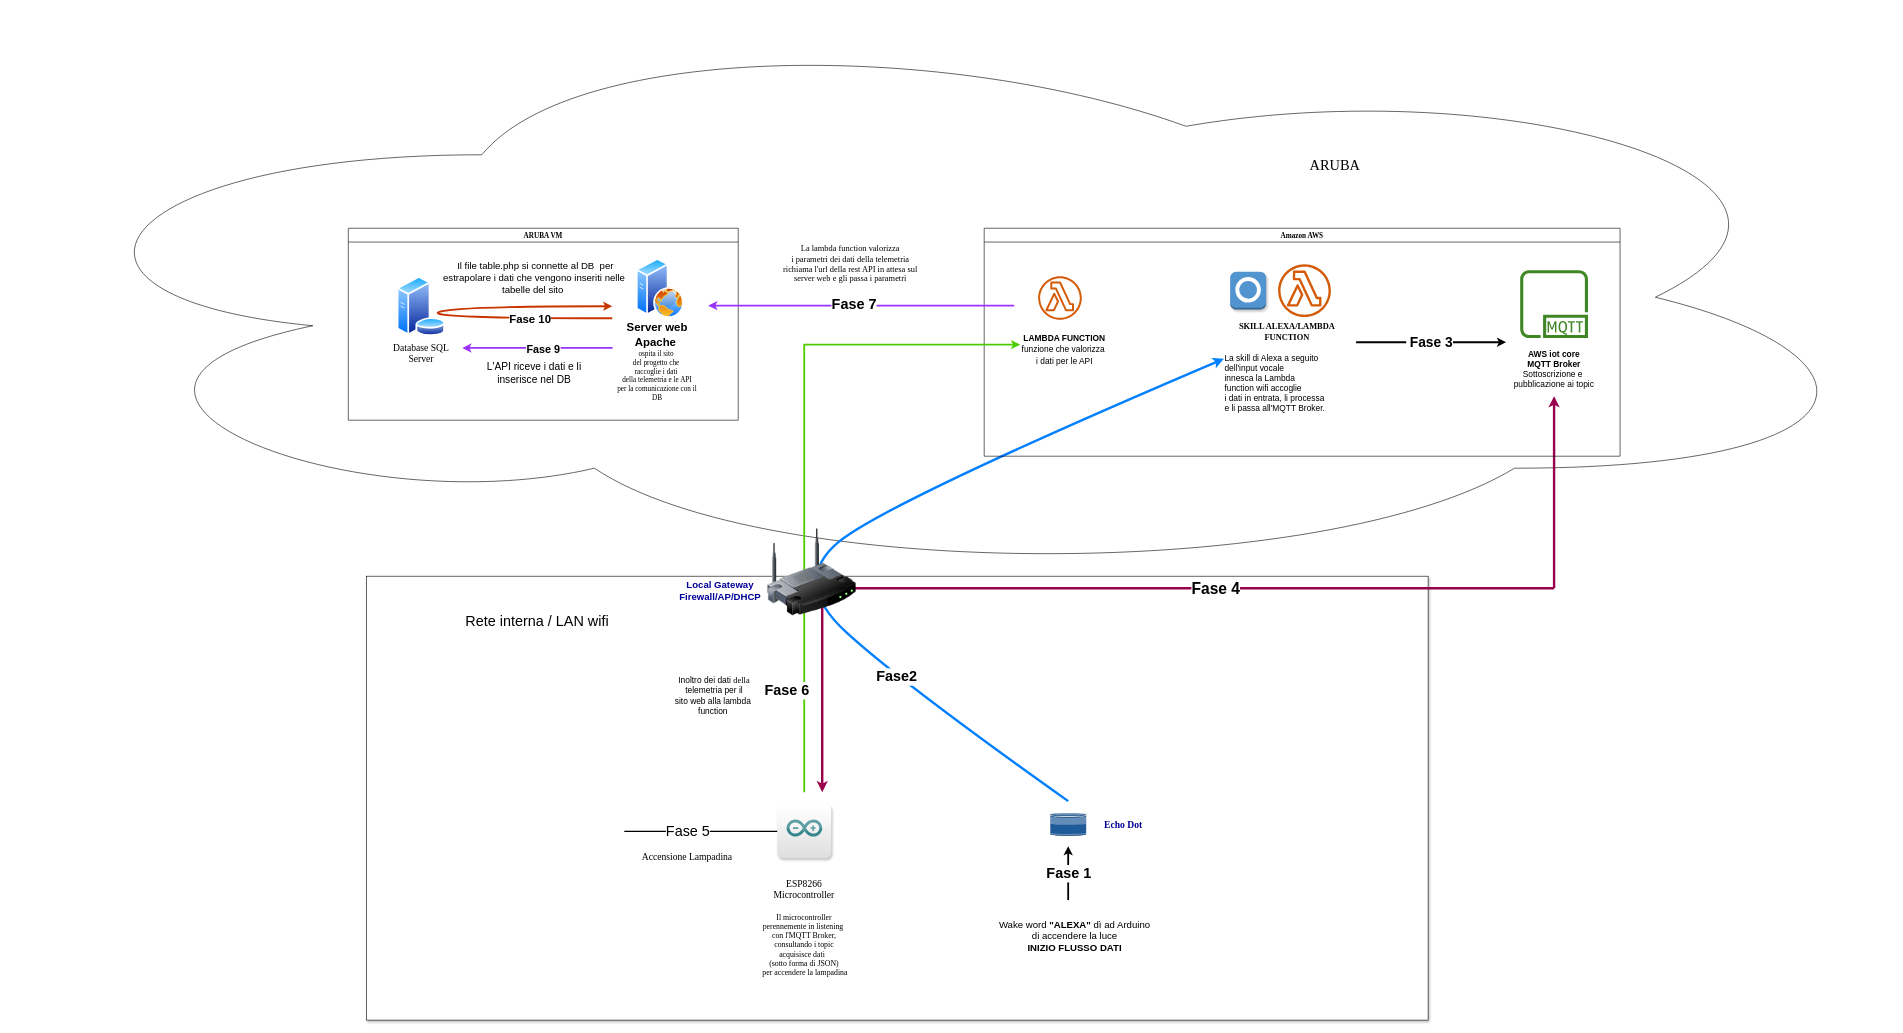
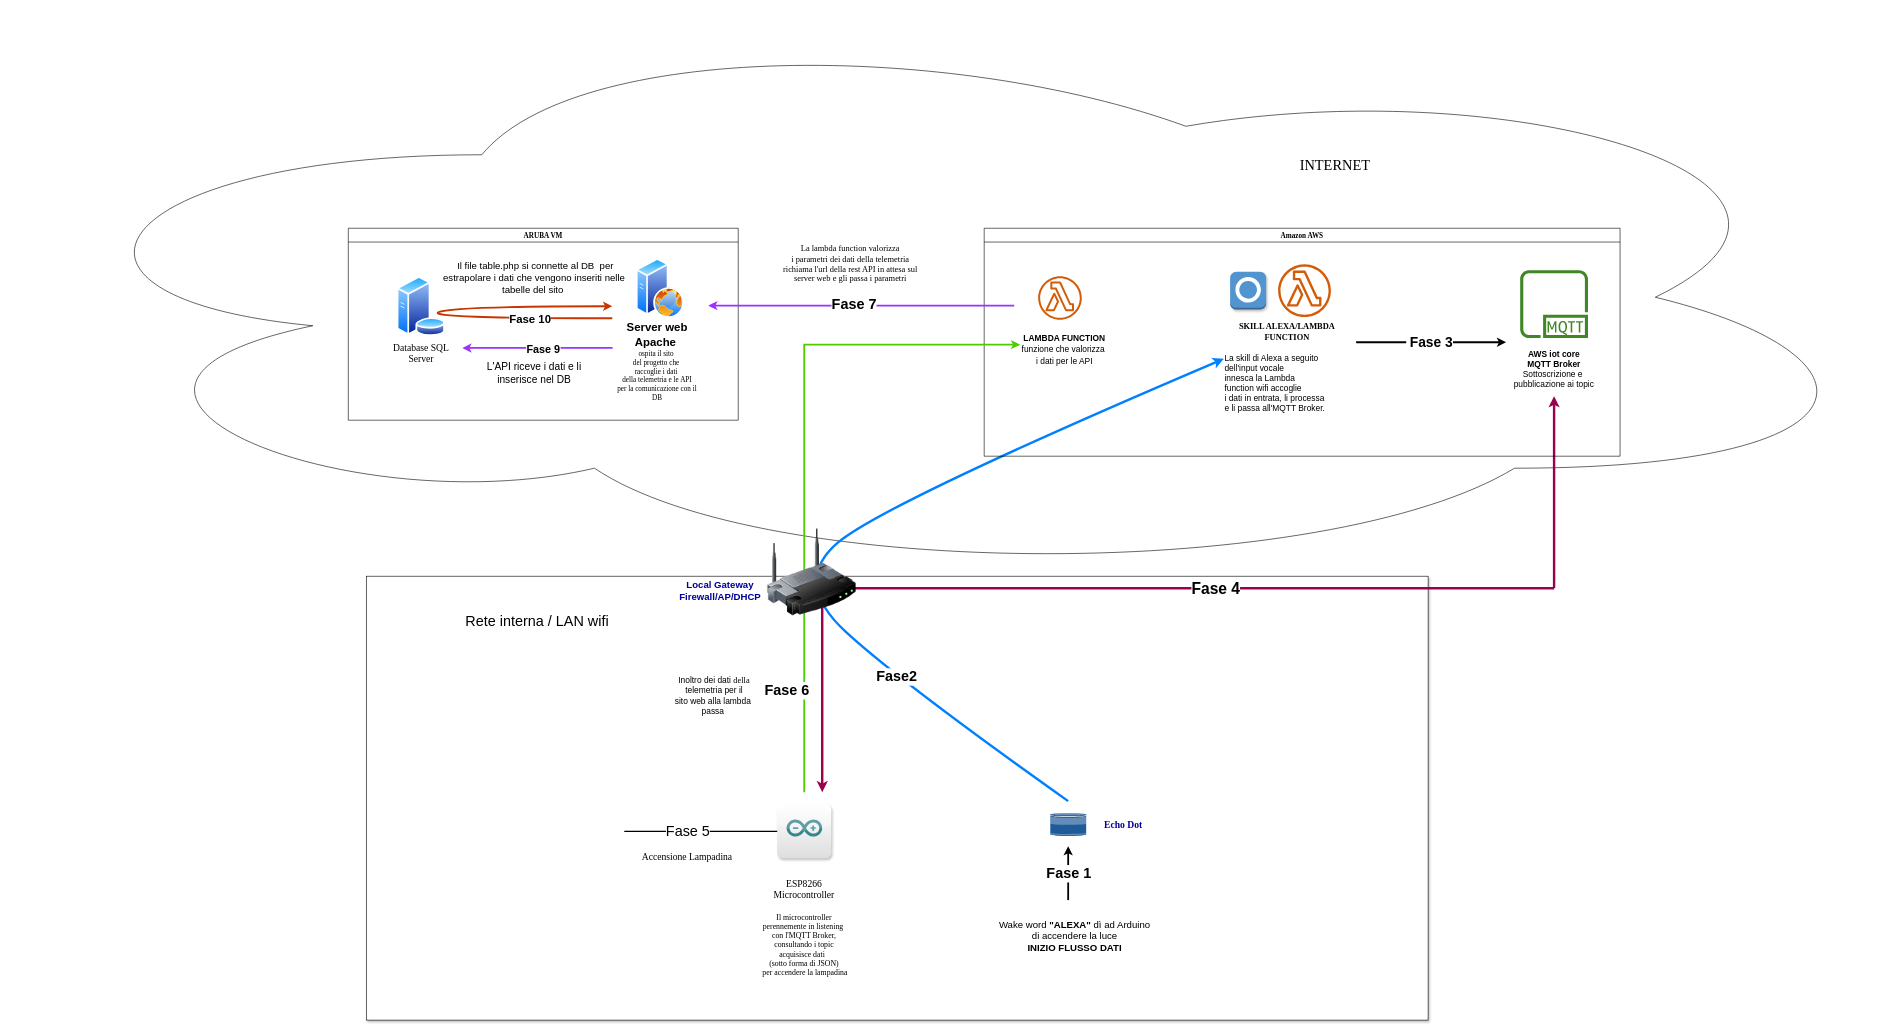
- <mxCell id="36" value="&lt;font style=&quot;font-size: 24px;&quot;&gt;ARUBA&lt;/font&gt;" style="text;html=1;strokeColor=none;fillColor=none;align=center;verticalAlign=middle;whiteSpace=wrap;rounded=0;fontFamily=Verdana;" parent="1" vertex="1"><mxGeometry x="2140" y="260" width="170" height="30" as="geometry" /></mxCell>
+ <mxCell id="36" value="&lt;font style=&quot;font-size: 24px;&quot;&gt;INTERNET&lt;/font&gt;" style="text;html=1;strokeColor=none;fillColor=none;align=center;verticalAlign=middle;whiteSpace=wrap;rounded=0;fontFamily=Verdana;" parent="1" vertex="1"><mxGeometry x="2140" y="260" width="170" height="30" as="geometry" /></mxCell>
- <mxCell id="40" value="&lt;div style=&quot;&quot;&gt;&lt;br&gt;&lt;/div&gt;&lt;div style=&quot;font-size: 14px;&quot;&gt;&lt;font style=&quot;font-size: 14px;&quot; face=&quot;Helvetica&quot;&gt;Inoltro dei dati&amp;nbsp;&lt;/font&gt;della&lt;/div&gt;&lt;div style=&quot;font-size: 14px;&quot;&gt;&lt;span style=&quot;font-family: Helvetica; background-color: initial;&quot;&gt;telemetria&lt;/span&gt;&lt;font style=&quot;font-size: 14px;&quot; face=&quot;Helvetica&quot;&gt;&amp;nbsp;per il&lt;/font&gt;&lt;/div&gt;&lt;div style=&quot;font-size: 14px;&quot;&gt;&lt;font style=&quot;font-size: 14px;&quot; face=&quot;Helvetica&quot;&gt;sito web&amp;nbsp;&lt;/font&gt;&lt;span style=&quot;font-family: Helvetica; background-color: initial;&quot;&gt;alla lambda&amp;nbsp;&lt;/span&gt;&lt;/div&gt;&lt;div style=&quot;font-size: 14px;&quot;&gt;&lt;font style=&quot;font-size: 14px;&quot; face=&quot;Helvetica&quot;&gt;function&amp;nbsp;&lt;/font&gt;&lt;/div&gt;" style="text;html=1;strokeColor=none;fillColor=none;align=center;verticalAlign=middle;whiteSpace=wrap;rounded=0;fontSize=16;fontFamily=Verdana;" parent="1" vertex="1"><mxGeometry x="1090" y="1100" width="200" height="100" as="geometry" /></mxCell>
+ <mxCell id="40" value="&lt;div style=&quot;&quot;&gt;&lt;br&gt;&lt;/div&gt;&lt;div style=&quot;font-size: 14px;&quot;&gt;&lt;font style=&quot;font-size: 14px;&quot; face=&quot;Helvetica&quot;&gt;Inoltro dei dati&amp;nbsp;&lt;/font&gt;della&lt;/div&gt;&lt;div style=&quot;font-size: 14px;&quot;&gt;&lt;span style=&quot;font-family: Helvetica; background-color: initial;&quot;&gt;telemetria&lt;/span&gt;&lt;font style=&quot;font-size: 14px;&quot; face=&quot;Helvetica&quot;&gt;&amp;nbsp;per il&lt;/font&gt;&lt;/div&gt;&lt;div style=&quot;font-size: 14px;&quot;&gt;&lt;font style=&quot;font-size: 14px;&quot; face=&quot;Helvetica&quot;&gt;sito web&amp;nbsp;&lt;/font&gt;&lt;span style=&quot;font-family: Helvetica; background-color: initial;&quot;&gt;alla lambda&amp;nbsp;&lt;/span&gt;&lt;/div&gt;&lt;div style=&quot;font-size: 14px;&quot;&gt;&lt;font style=&quot;font-size: 14px;&quot; face=&quot;Helvetica&quot;&gt;passa&amp;nbsp;&lt;/font&gt;&lt;/div&gt;" style="text;html=1;strokeColor=none;fillColor=none;align=center;verticalAlign=middle;whiteSpace=wrap;rounded=0;fontSize=16;fontFamily=Verdana;" parent="1" vertex="1"><mxGeometry x="1090" y="1100" width="200" height="100" as="geometry" /></mxCell>
